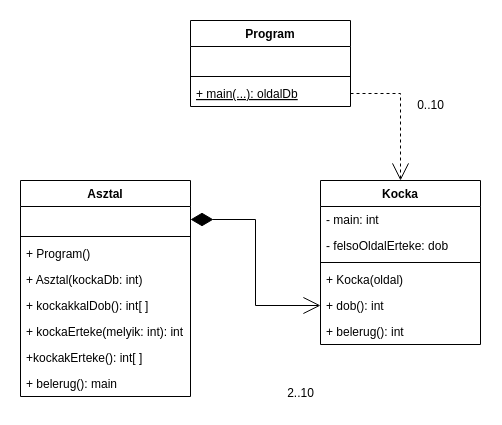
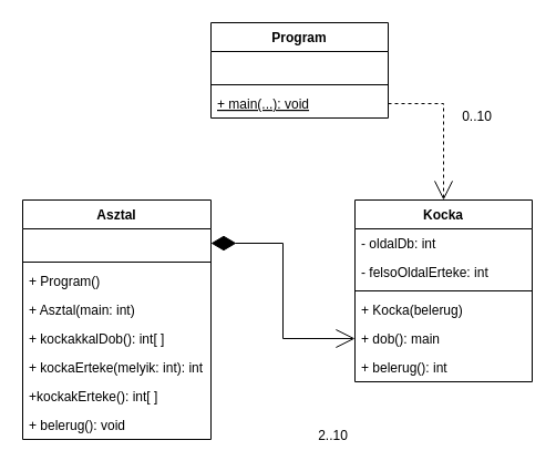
- <mxCell id="23" value="+ main(...): oldalDb" style="text;strokeColor=none;fillColor=none;align=left;verticalAlign=top;spacingLeft=4;spacingRight=4;overflow=hidden;rotatable=0;points=[[0,0.5],[1,0.5]];portConstraint=eastwest;fontStyle=4" parent="20" vertex="1"><mxGeometry y="60" width="160" height="26" as="geometry" /></mxCell>
+ <mxCell id="23" value="+ main(...): void" style="text;strokeColor=none;fillColor=none;align=left;verticalAlign=top;spacingLeft=4;spacingRight=4;overflow=hidden;rotatable=0;points=[[0,0.5],[1,0.5]];portConstraint=eastwest;fontStyle=4" parent="20" vertex="1"><mxGeometry y="60" width="160" height="26" as="geometry" /></mxCell>
- <mxCell id="3" value="- main: int" style="text;strokeColor=none;fillColor=none;align=left;verticalAlign=top;spacingLeft=4;spacingRight=4;overflow=hidden;rotatable=0;points=[[0,0.5],[1,0.5]];portConstraint=eastwest;" parent="2" vertex="1"><mxGeometry y="26" width="160" height="26" as="geometry" /></mxCell>
+ <mxCell id="3" value="- oldalDb: int" style="text;strokeColor=none;fillColor=none;align=left;verticalAlign=top;spacingLeft=4;spacingRight=4;overflow=hidden;rotatable=0;points=[[0,0.5],[1,0.5]];portConstraint=eastwest;" parent="2" vertex="1"><mxGeometry y="26" width="160" height="26" as="geometry" /></mxCell>
- <mxCell id="4" value="- felsoOldalErteke: dob" style="text;strokeColor=none;fillColor=none;align=left;verticalAlign=top;spacingLeft=4;spacingRight=4;overflow=hidden;rotatable=0;points=[[0,0.5],[1,0.5]];portConstraint=eastwest;" parent="2" vertex="1"><mxGeometry y="52" width="160" height="26" as="geometry" /></mxCell>
+ <mxCell id="4" value="- felsoOldalErteke: int" style="text;strokeColor=none;fillColor=none;align=left;verticalAlign=top;spacingLeft=4;spacingRight=4;overflow=hidden;rotatable=0;points=[[0,0.5],[1,0.5]];portConstraint=eastwest;" parent="2" vertex="1"><mxGeometry y="52" width="160" height="26" as="geometry" /></mxCell>
- <mxCell id="13" value="+ Asztal(kockaDb: int)" style="text;strokeColor=none;fillColor=none;align=left;verticalAlign=top;spacingLeft=4;spacingRight=4;overflow=hidden;rotatable=0;points=[[0,0.5],[1,0.5]];portConstraint=eastwest;" parent="9" vertex="1"><mxGeometry y="86" width="170" height="26" as="geometry" /></mxCell>
+ <mxCell id="13" value="+ Asztal(main: int)" style="text;strokeColor=none;fillColor=none;align=left;verticalAlign=top;spacingLeft=4;spacingRight=4;overflow=hidden;rotatable=0;points=[[0,0.5],[1,0.5]];portConstraint=eastwest;" parent="9" vertex="1"><mxGeometry y="86" width="170" height="26" as="geometry" /></mxCell>
- <mxCell id="6" value="+ Kocka(oldal)" style="text;strokeColor=none;fillColor=none;align=left;verticalAlign=top;spacingLeft=4;spacingRight=4;overflow=hidden;rotatable=0;points=[[0,0.5],[1,0.5]];portConstraint=eastwest;" parent="2" vertex="1"><mxGeometry y="86" width="160" height="26" as="geometry" /></mxCell>
+ <mxCell id="6" value="+ Kocka(belerug)" style="text;strokeColor=none;fillColor=none;align=left;verticalAlign=top;spacingLeft=4;spacingRight=4;overflow=hidden;rotatable=0;points=[[0,0.5],[1,0.5]];portConstraint=eastwest;" parent="2" vertex="1"><mxGeometry y="86" width="160" height="26" as="geometry" /></mxCell>
- <mxCell id="7" value="+ dob(): int" style="text;strokeColor=none;fillColor=none;align=left;verticalAlign=top;spacingLeft=4;spacingRight=4;overflow=hidden;rotatable=0;points=[[0,0.5],[1,0.5]];portConstraint=eastwest;" parent="2" vertex="1"><mxGeometry y="112" width="160" height="26" as="geometry" /></mxCell>
+ <mxCell id="7" value="+ dob(): main" style="text;strokeColor=none;fillColor=none;align=left;verticalAlign=top;spacingLeft=4;spacingRight=4;overflow=hidden;rotatable=0;points=[[0,0.5],[1,0.5]];portConstraint=eastwest;" parent="2" vertex="1"><mxGeometry y="112" width="160" height="26" as="geometry" /></mxCell>
- <mxCell id="17" value="+ belerug(): main" style="text;strokeColor=none;fillColor=none;align=left;verticalAlign=top;spacingLeft=4;spacingRight=4;overflow=hidden;rotatable=0;points=[[0,0.5],[1,0.5]];portConstraint=eastwest;" parent="9" vertex="1"><mxGeometry y="190" width="170" height="26" as="geometry" /></mxCell>
+ <mxCell id="17" value="+ belerug(): void" style="text;strokeColor=none;fillColor=none;align=left;verticalAlign=top;spacingLeft=4;spacingRight=4;overflow=hidden;rotatable=0;points=[[0,0.5],[1,0.5]];portConstraint=eastwest;" parent="9" vertex="1"><mxGeometry y="190" width="170" height="26" as="geometry" /></mxCell>
